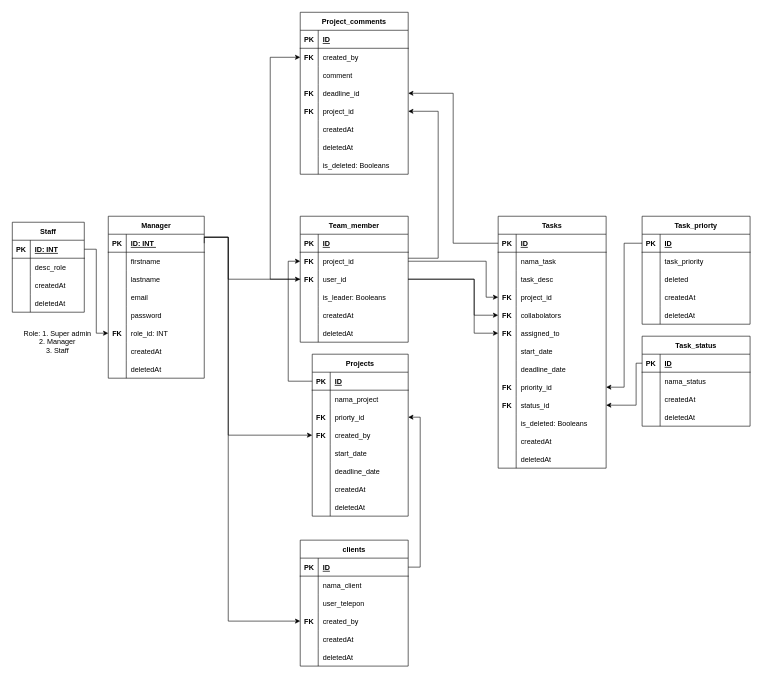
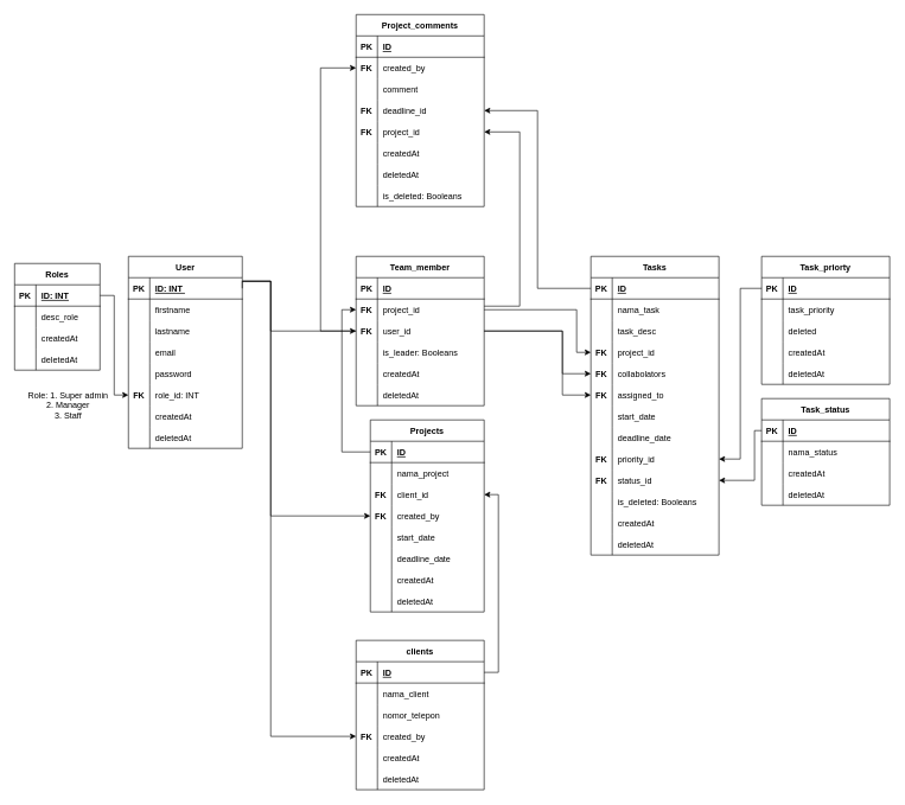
- <mxCell id="2" value="Manager" style="shape=table;startSize=30;container=1;collapsible=1;childLayout=tableLayout;fixedRows=1;rowLines=0;fontStyle=1;align=center;resizeLast=1;" vertex="1" parent="1"><mxGeometry x="180" y="360" width="160" height="270" as="geometry" /></mxCell>
+ <mxCell id="2" value="User" style="shape=table;startSize=30;container=1;collapsible=1;childLayout=tableLayout;fixedRows=1;rowLines=0;fontStyle=1;align=center;resizeLast=1;" vertex="1" parent="1"><mxGeometry x="180" y="360" width="160" height="270" as="geometry" /></mxCell>
- <mxCell id="27" value="Staff" style="shape=table;startSize=30;container=1;collapsible=1;childLayout=tableLayout;fixedRows=1;rowLines=0;fontStyle=1;align=center;resizeLast=1;" vertex="1" parent="1"><mxGeometry x="20" y="370" width="120" height="150" as="geometry" /></mxCell>
+ <mxCell id="27" value="Roles" style="shape=table;startSize=30;container=1;collapsible=1;childLayout=tableLayout;fixedRows=1;rowLines=0;fontStyle=1;align=center;resizeLast=1;" vertex="1" parent="1"><mxGeometry x="20" y="370" width="120" height="150" as="geometry" /></mxCell>
- <mxCell id="49" value="priorty_id" style="shape=partialRectangle;connectable=0;fillColor=none;top=0;left=0;bottom=0;right=0;align=left;spacingLeft=6;overflow=hidden;" vertex="1" parent="47"><mxGeometry x="30" width="130" height="30" as="geometry"><mxRectangle width="130" height="30" as="alternateBounds" /></mxGeometry></mxCell>
+ <mxCell id="49" value="client_id" style="shape=partialRectangle;connectable=0;fillColor=none;top=0;left=0;bottom=0;right=0;align=left;spacingLeft=6;overflow=hidden;" vertex="1" parent="47"><mxGeometry x="30" width="130" height="30" as="geometry"><mxRectangle width="130" height="30" as="alternateBounds" /></mxGeometry></mxCell>
- <mxCell id="74" value="user_telepon" style="shape=partialRectangle;connectable=0;fillColor=none;top=0;left=0;bottom=0;right=0;align=left;spacingLeft=6;overflow=hidden;" vertex="1" parent="72"><mxGeometry x="30" width="150" height="30" as="geometry"><mxRectangle width="150" height="30" as="alternateBounds" /></mxGeometry></mxCell>
+ <mxCell id="74" value="nomor_telepon" style="shape=partialRectangle;connectable=0;fillColor=none;top=0;left=0;bottom=0;right=0;align=left;spacingLeft=6;overflow=hidden;" vertex="1" parent="72"><mxGeometry x="30" width="150" height="30" as="geometry"><mxRectangle width="150" height="30" as="alternateBounds" /></mxGeometry></mxCell>
